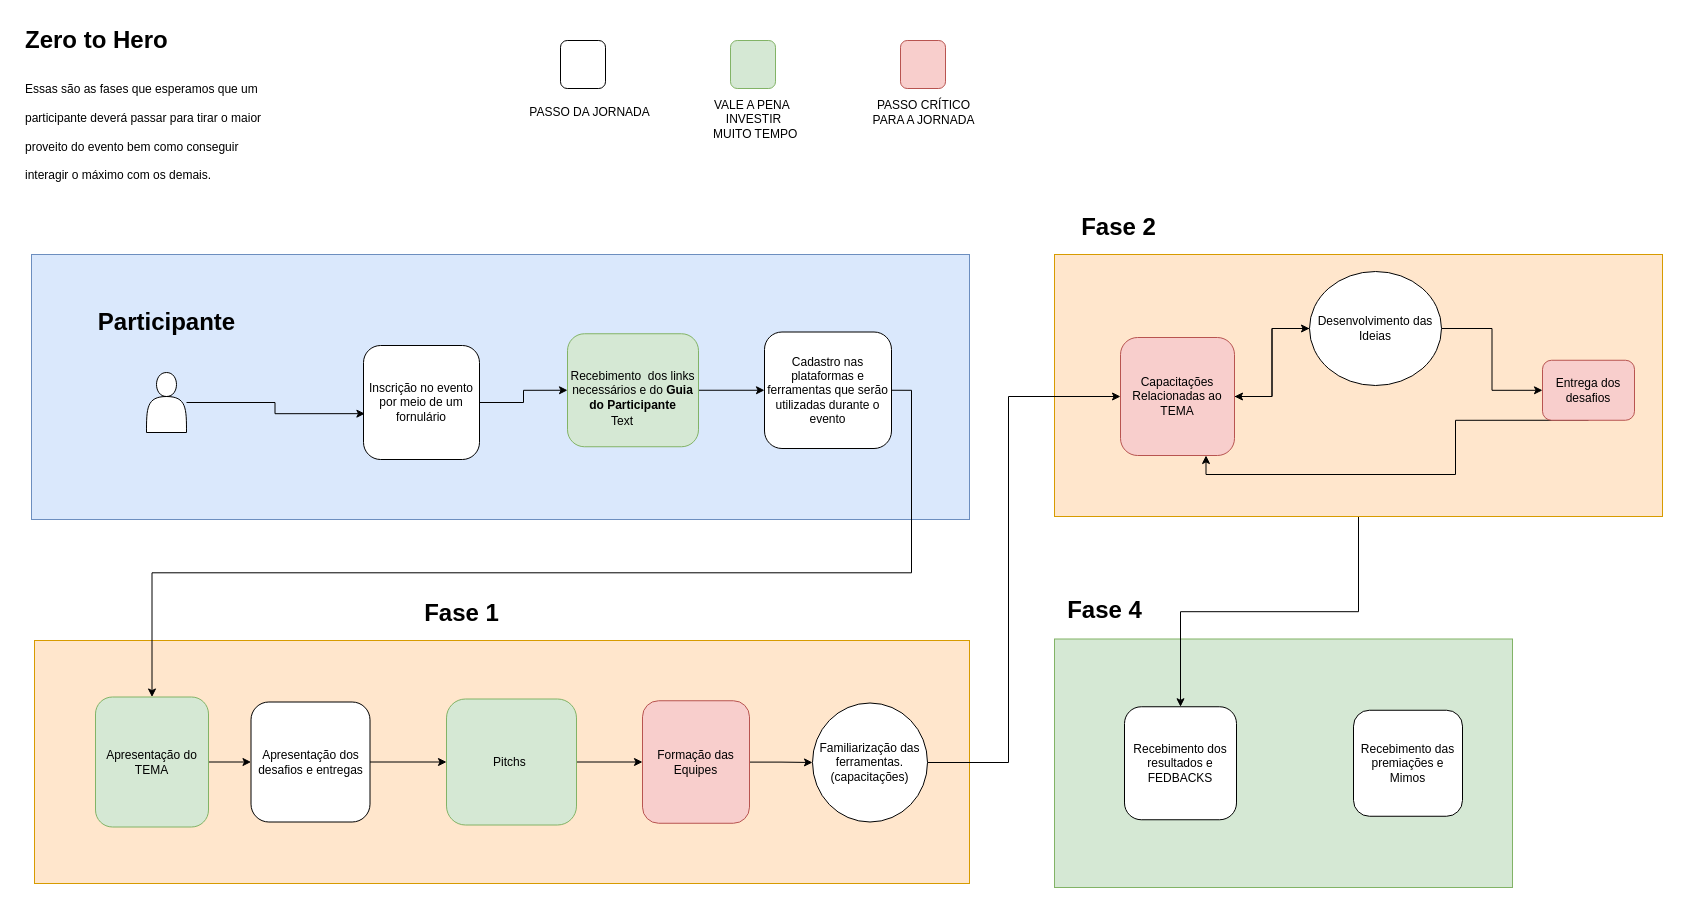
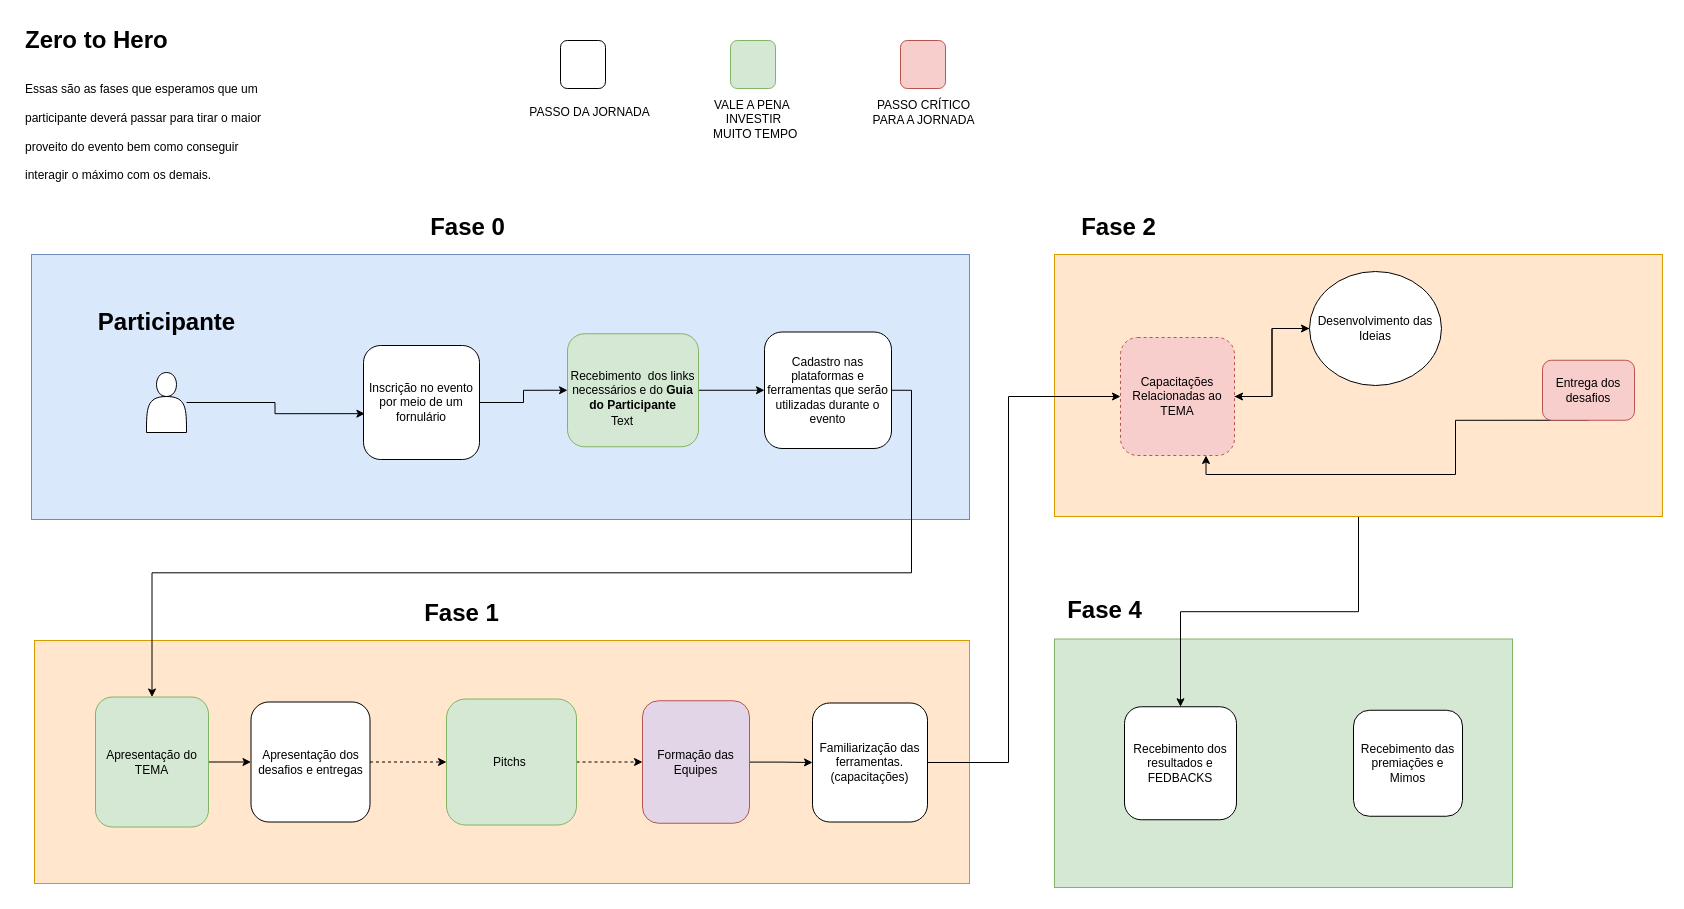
+ <mxCell id="17" value="Fase 0" style="text;strokeColor=none;fillColor=none;html=1;fontSize=24;fontStyle=1;verticalAlign=middle;align=center;" vertex="1" parent="1"><mxGeometry x="417" y="207" width="100" height="40" as="geometry" /></mxCell>
- <mxCell id="32" style="edgeStyle=orthogonalEdgeStyle;rounded=0;orthogonalLoop=1;jettySize=auto;html=1;exitX=1;exitY=0.5;exitDx=0;exitDy=0;" edge="1" parent="1" source="33" target="45"><mxGeometry relative="1" as="geometry" /></mxCell>
- <mxCell id="30" value="Capacitações Relacionadas ao TEMA" style="rounded=1;whiteSpace=wrap;html=1;fillColor=#f8cecc;strokeColor=#b85450;" vertex="1" parent="1"><mxGeometry x="1120" y="337" width="114" height="118" as="geometry" /></mxCell>
+ <mxCell id="30" value="Capacitações Relacionadas ao TEMA" style="rounded=1;whiteSpace=wrap;html=1;fillColor=#f8cecc;strokeColor=#b85450;dashed=1;" vertex="1" parent="1"><mxGeometry x="1120" y="337" width="114" height="118" as="geometry" /></mxCell>
- <mxCell id="20" style="edgeStyle=orthogonalEdgeStyle;rounded=0;orthogonalLoop=1;jettySize=auto;html=1;exitX=1;exitY=0.5;exitDx=0;exitDy=0;entryX=0;entryY=0.5;entryDx=0;entryDy=0;" edge="1" parent="1" source="21" target="26"><mxGeometry relative="1" as="geometry" /></mxCell>
+ <mxCell id="20" style="edgeStyle=orthogonalEdgeStyle;rounded=0;orthogonalLoop=1;jettySize=auto;html=1;exitX=1;exitY=0.5;exitDx=0;exitDy=0;entryX=0;entryY=0.5;entryDx=0;entryDy=0;dashed=1;" edge="1" parent="1" source="21" target="26"><mxGeometry relative="1" as="geometry" /></mxCell>
- <mxCell id="25" style="edgeStyle=orthogonalEdgeStyle;rounded=0;orthogonalLoop=1;jettySize=auto;html=1;exitX=1;exitY=0.5;exitDx=0;exitDy=0;entryX=0;entryY=0.5;entryDx=0;entryDy=0;" edge="1" parent="1" source="26" target="28"><mxGeometry relative="1" as="geometry" /></mxCell>
+ <mxCell id="25" style="edgeStyle=orthogonalEdgeStyle;rounded=0;orthogonalLoop=1;jettySize=auto;html=1;exitX=1;exitY=0.5;exitDx=0;exitDy=0;entryX=0;entryY=0.5;entryDx=0;entryDy=0;dashed=1;" edge="1" parent="1" source="26" target="28"><mxGeometry relative="1" as="geometry" /></mxCell>
- <mxCell id="28" value="Formação das Equipes" style="rounded=1;whiteSpace=wrap;html=1;fillColor=#f8cecc;strokeColor=#b85450;" vertex="1" parent="1"><mxGeometry x="642" y="700.25" width="107" height="122.5" as="geometry" /></mxCell>
+ <mxCell id="28" value="Formação das Equipes" style="rounded=1;whiteSpace=wrap;html=1;fillColor=#e1d5e7;strokeColor=#b85450;" vertex="1" parent="1"><mxGeometry x="642" y="700.25" width="107" height="122.5" as="geometry" /></mxCell>
- <mxCell id="19" value="Familiarização das ferramentas.&lt;br&gt;(capacitações)" style="ellipse;whiteSpace=wrap;html=1;" vertex="1" parent="1"><mxGeometry x="812" y="702.5" width="115" height="119" as="geometry" /></mxCell>
+ <mxCell id="19" value="Familiarização das ferramentas.&lt;br&gt;(capacitações)" style="rounded=1;whiteSpace=wrap;html=1;" vertex="1" parent="1"><mxGeometry x="812" y="702.5" width="115" height="119" as="geometry" /></mxCell>
